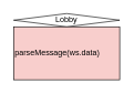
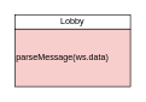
- <mxCell id="2" value="Lobby" style="rhombus;whiteSpace=wrap;html=1;" vertex="1" parent="1"><mxGeometry x="20" y="20" width="160" height="20" as="geometry" /></mxCell>
+ <mxCell id="2" value="Lobby" style="rounded=0;whiteSpace=wrap;html=1;" vertex="1" parent="1"><mxGeometry x="20" y="20" width="160" height="20" as="geometry" /></mxCell>
